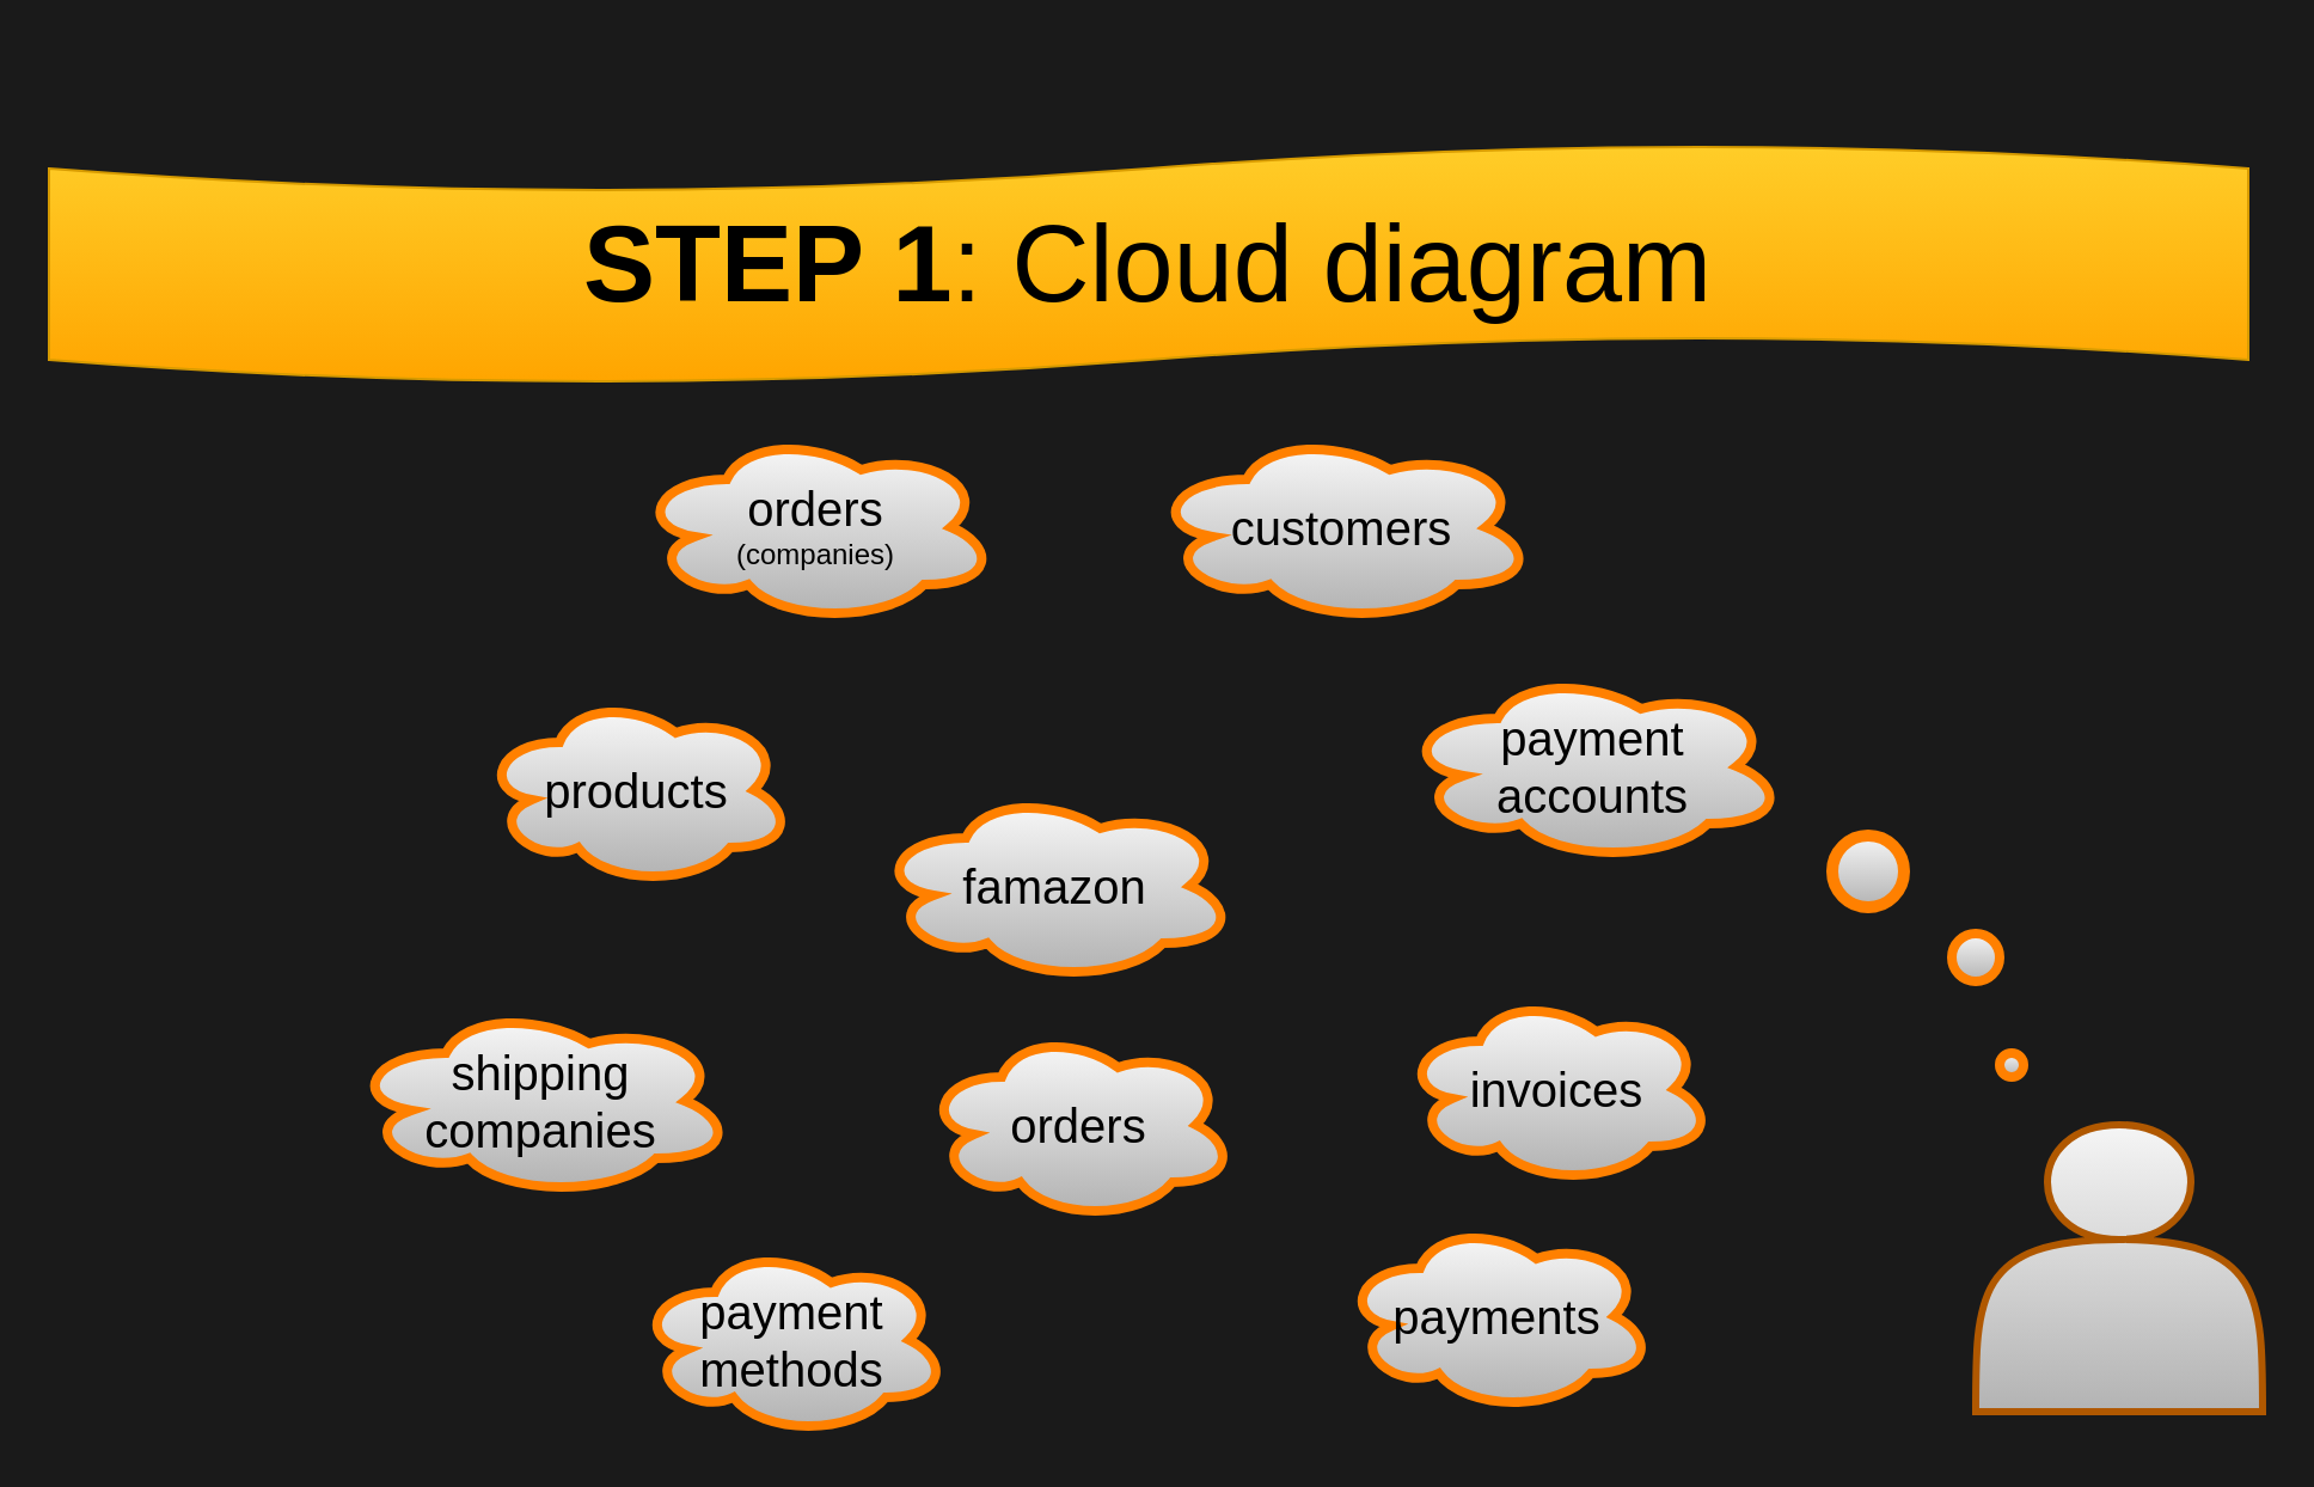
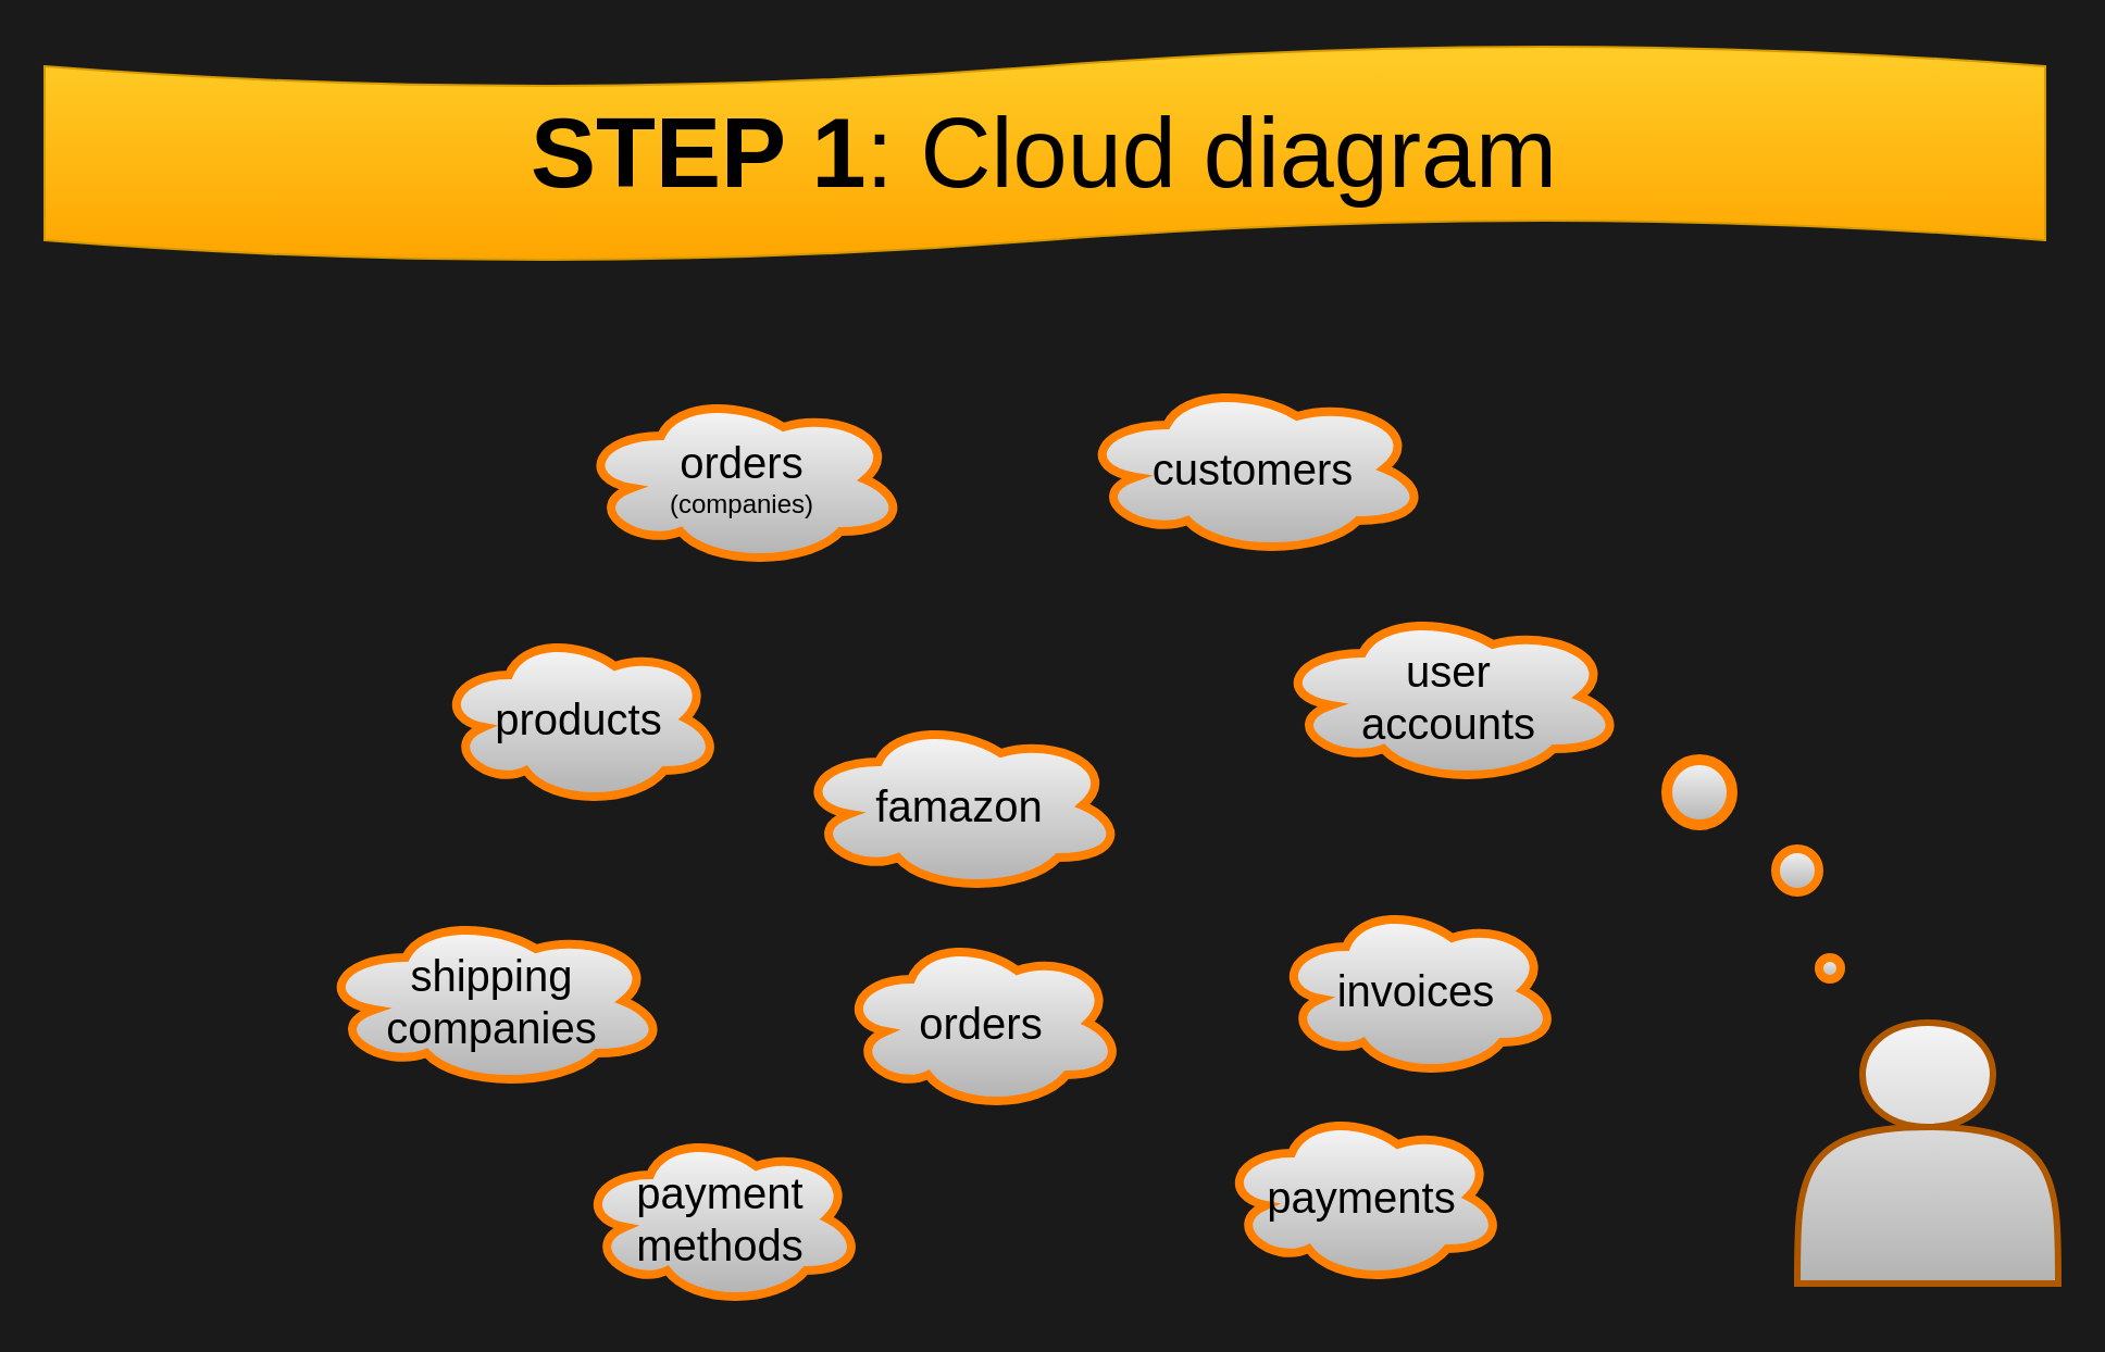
- <mxCell id="2" value="&lt;font style=&quot;font-size: 45px&quot;&gt;&lt;b&gt;STEP 1&lt;/b&gt;: &lt;font color=&quot;#000000&quot; style=&quot;font-size: 45px&quot;&gt;Cloud diagram&lt;/font&gt;&lt;/font&gt;" style="shape=tape;whiteSpace=wrap;html=1;size=0.2;fillColor=#ffcd28;strokeColor=#d79b00;gradientColor=#ffa500;" parent="1" vertex="1"><mxGeometry x="20" y="60" width="920" height="100" as="geometry" /></mxCell>
+ <mxCell id="2" value="&lt;font style=&quot;font-size: 45px&quot;&gt;&lt;b&gt;STEP 1&lt;/b&gt;: &lt;font color=&quot;#000000&quot; style=&quot;font-size: 45px&quot;&gt;Cloud diagram&lt;/font&gt;&lt;/font&gt;" style="shape=tape;whiteSpace=wrap;html=1;size=0.2;fillColor=#ffcd28;strokeColor=#d79b00;gradientColor=#ffa500;" parent="1" vertex="1"><mxGeometry x="20" y="20" width="920" height="100" as="geometry" /></mxCell>
- <mxCell id="4" value="&lt;font style=&quot;font-size: 20px&quot; color=&quot;#000000&quot;&gt;customers&lt;/font&gt;" style="shape=cloud;whiteSpace=wrap;html=1;strokeWidth=4;gradientColor=#b3b3b3;fillColor=#f5f5f5;strokeColor=#FF8000;" parent="1" vertex="1"><mxGeometry x="481" y="180" width="160" height="80" as="geometry" /></mxCell>
+ <mxCell id="4" value="&lt;font style=&quot;font-size: 20px&quot; color=&quot;#000000&quot;&gt;customers&lt;/font&gt;" style="shape=cloud;whiteSpace=wrap;html=1;strokeWidth=4;gradientColor=#b3b3b3;fillColor=#f5f5f5;strokeColor=#FF8000;" parent="1" vertex="1"><mxGeometry x="496" y="175" width="160" height="80" as="geometry" /></mxCell>
- <mxCell id="13" value="&lt;font style=&quot;font-size: 20px&quot; color=&quot;#000000&quot;&gt;payment &lt;br&gt;accounts&lt;/font&gt;" style="shape=cloud;whiteSpace=wrap;html=1;strokeWidth=4;gradientColor=#b3b3b3;fillColor=#f5f5f5;strokeColor=#FF8000;" parent="1" vertex="1"><mxGeometry x="586" y="280" width="160" height="80" as="geometry" /></mxCell>
+ <mxCell id="13" value="&lt;font style=&quot;font-size: 20px&quot; color=&quot;#000000&quot;&gt;user &lt;br&gt;accounts&lt;/font&gt;" style="shape=cloud;whiteSpace=wrap;html=1;strokeWidth=4;gradientColor=#b3b3b3;fillColor=#f5f5f5;strokeColor=#FF8000;" parent="1" vertex="1"><mxGeometry x="586" y="280" width="160" height="80" as="geometry" /></mxCell>
